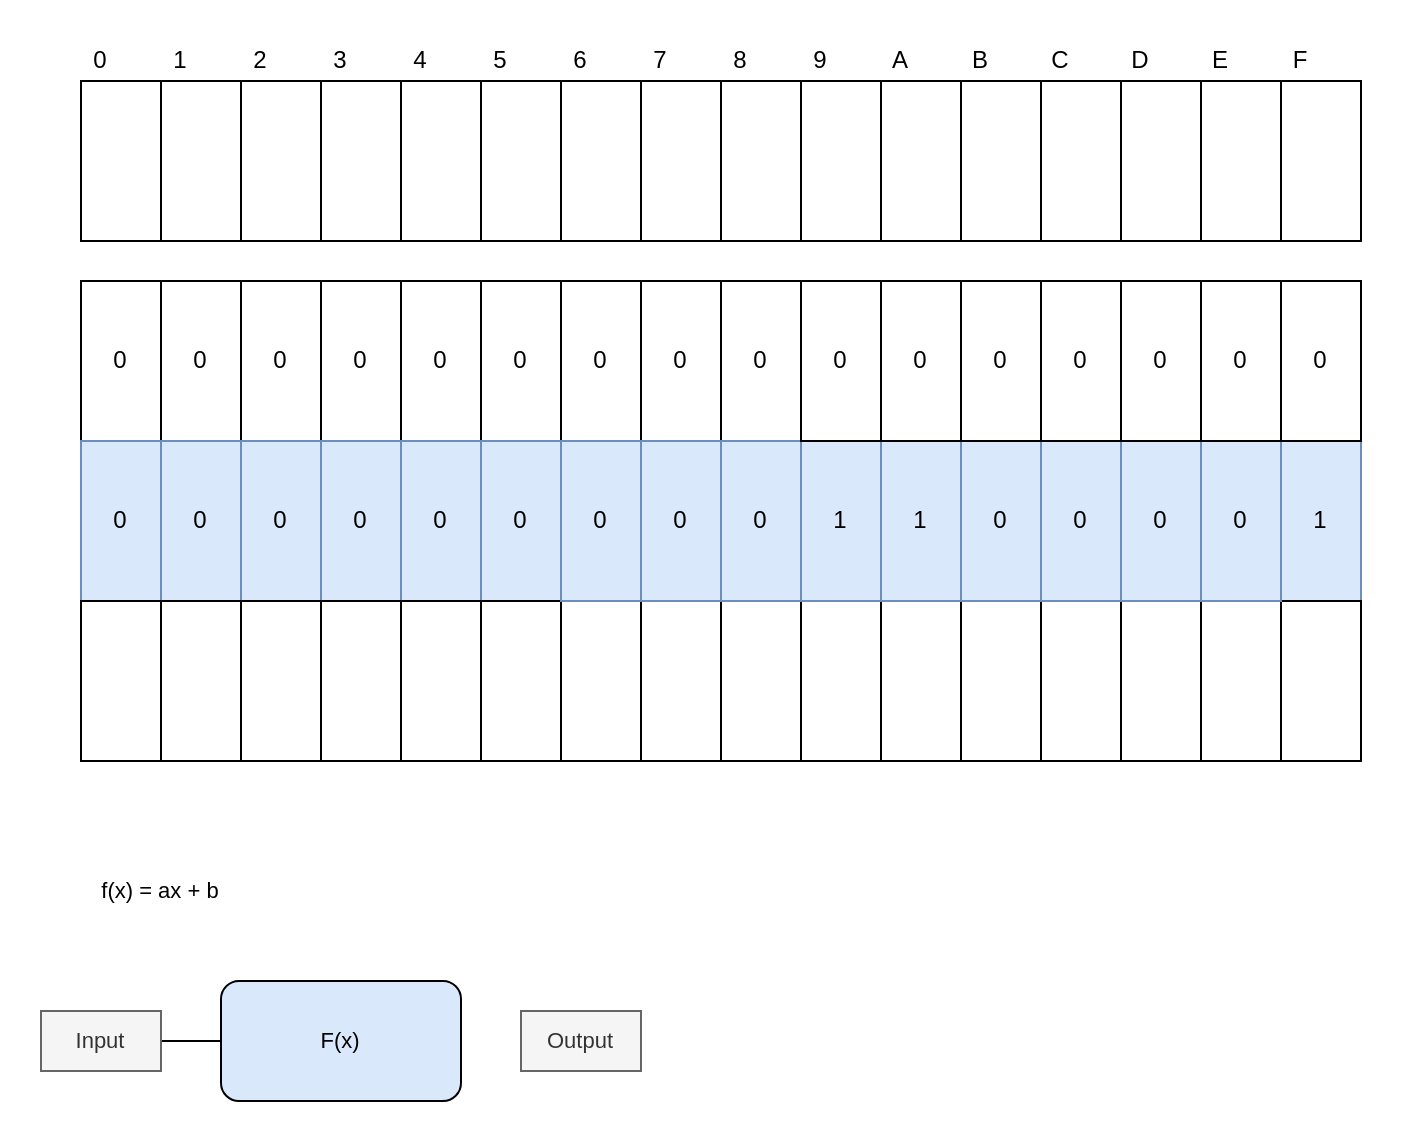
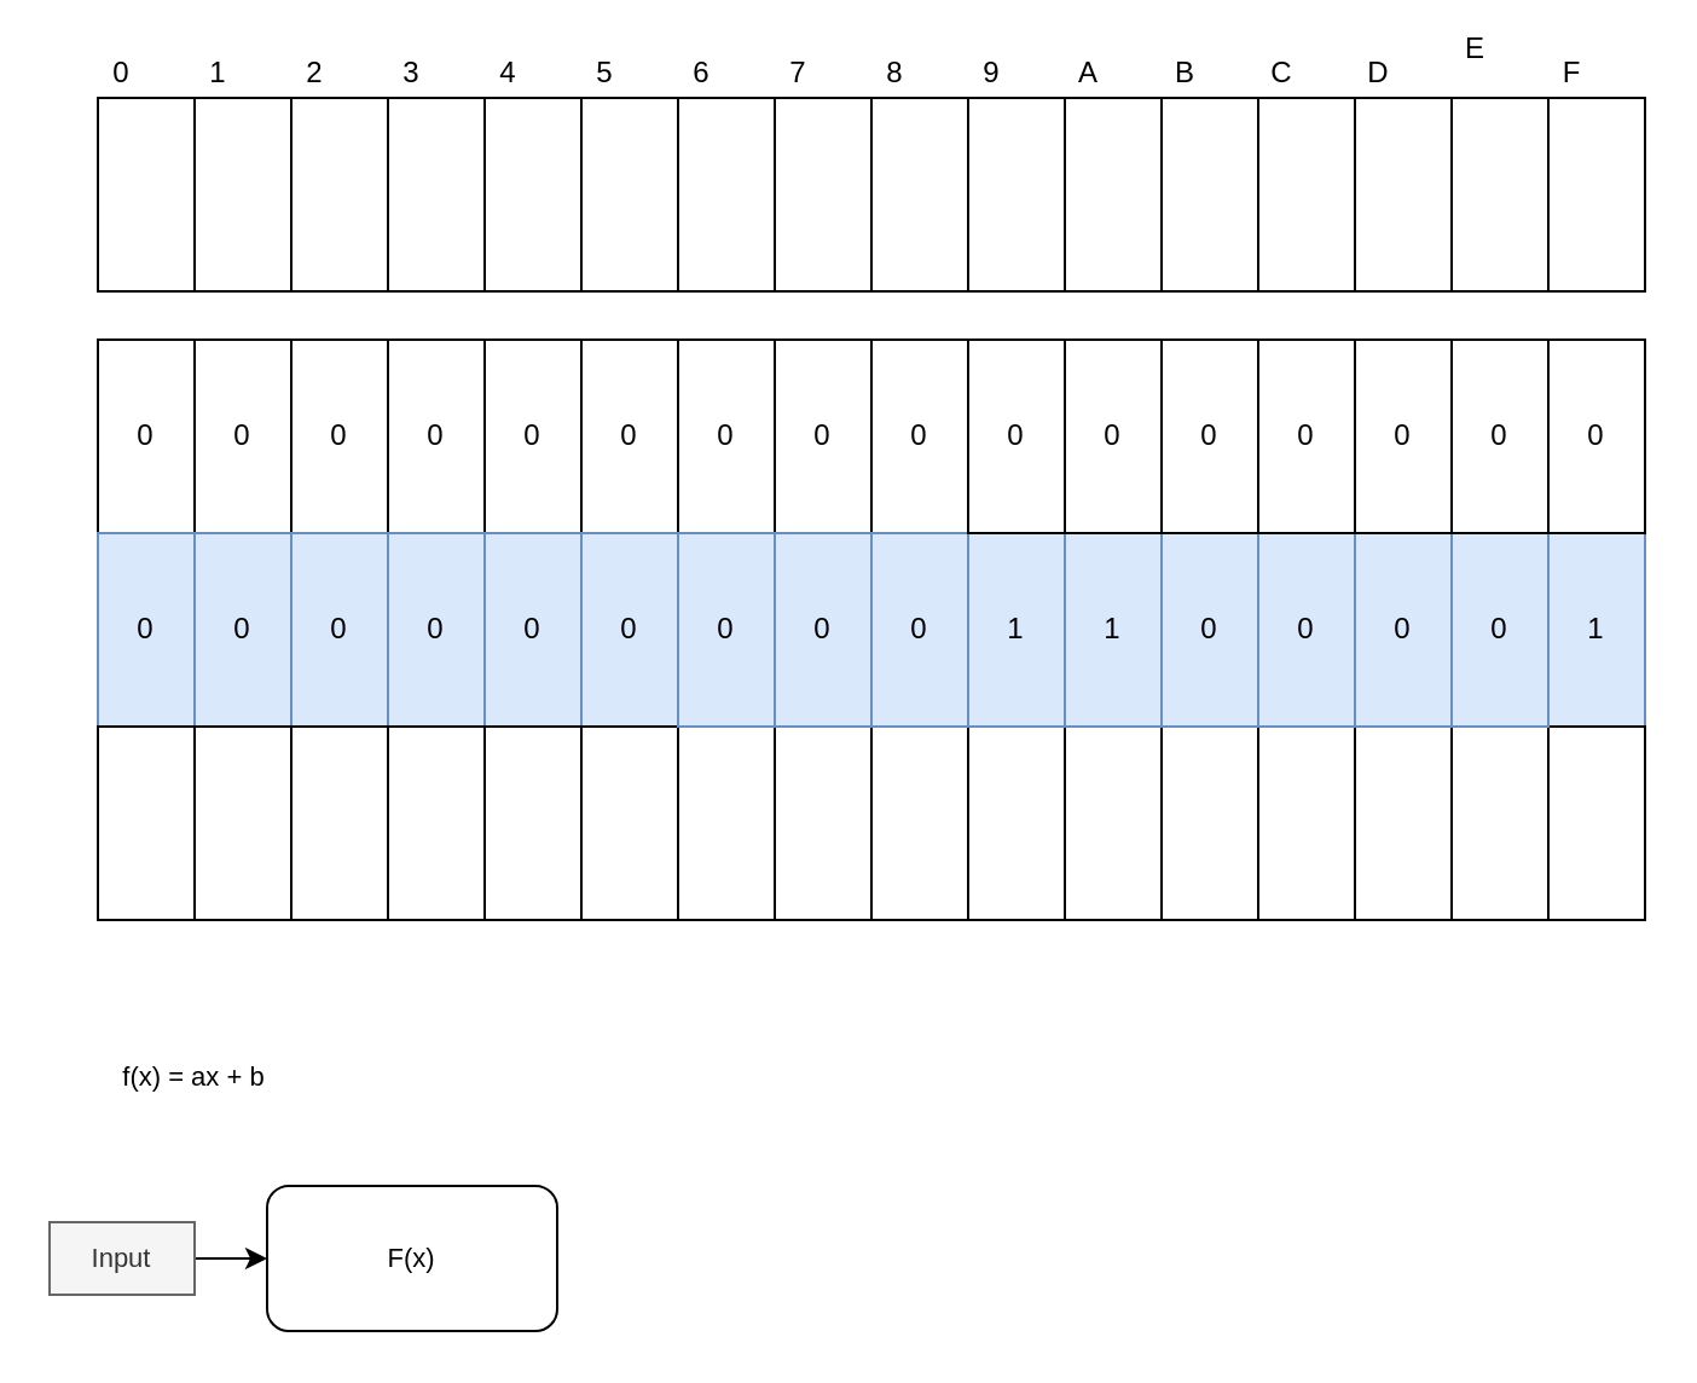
- <mxCell id="64" value="E" style="text;html=1;strokeColor=none;fillColor=none;align=center;verticalAlign=middle;whiteSpace=wrap;rounded=0;" vertex="1" parent="1"><mxGeometry x="600" y="20" width="20" height="20" as="geometry" /></mxCell>
+ <mxCell id="64" value="E" style="text;html=1;strokeColor=none;fillColor=none;align=center;verticalAlign=middle;whiteSpace=wrap;rounded=0;" vertex="1" parent="1"><mxGeometry x="600" y="10" width="20" height="20" as="geometry" /></mxCell>
- <mxCell id="67" value="" style="edgeStyle=orthogonalEdgeStyle;rounded=0;orthogonalLoop=1;jettySize=auto;html=1;fontSize=11;endArrow=none;" edge="1" parent="1" source="68" target="69"><mxGeometry relative="1" as="geometry" /></mxCell>
+ <mxCell id="67" value="" style="edgeStyle=orthogonalEdgeStyle;rounded=0;orthogonalLoop=1;jettySize=auto;html=1;fontSize=11;" edge="1" parent="1" source="68" target="69"><mxGeometry relative="1" as="geometry" /></mxCell>
- <mxCell id="69" value="F(x)" style="rounded=1;whiteSpace=wrap;html=1;fontSize=11;fillColor=#dae8fc;" vertex="1" parent="1"><mxGeometry x="110" y="490" width="120" height="60" as="geometry" /></mxCell>
+ <mxCell id="69" value="F(x)" style="rounded=1;whiteSpace=wrap;html=1;fontSize=11;" vertex="1" parent="1"><mxGeometry x="110" y="490" width="120" height="60" as="geometry" /></mxCell>
- <mxCell id="70" value="Output" style="text;html=1;align=center;verticalAlign=middle;whiteSpace=wrap;rounded=0;fontSize=11;fillColor=#f5f5f5;fontColor=#333333;strokeColor=#666666;" vertex="1" parent="1"><mxGeometry x="260" y="505" width="60" height="30" as="geometry" /></mxCell>
